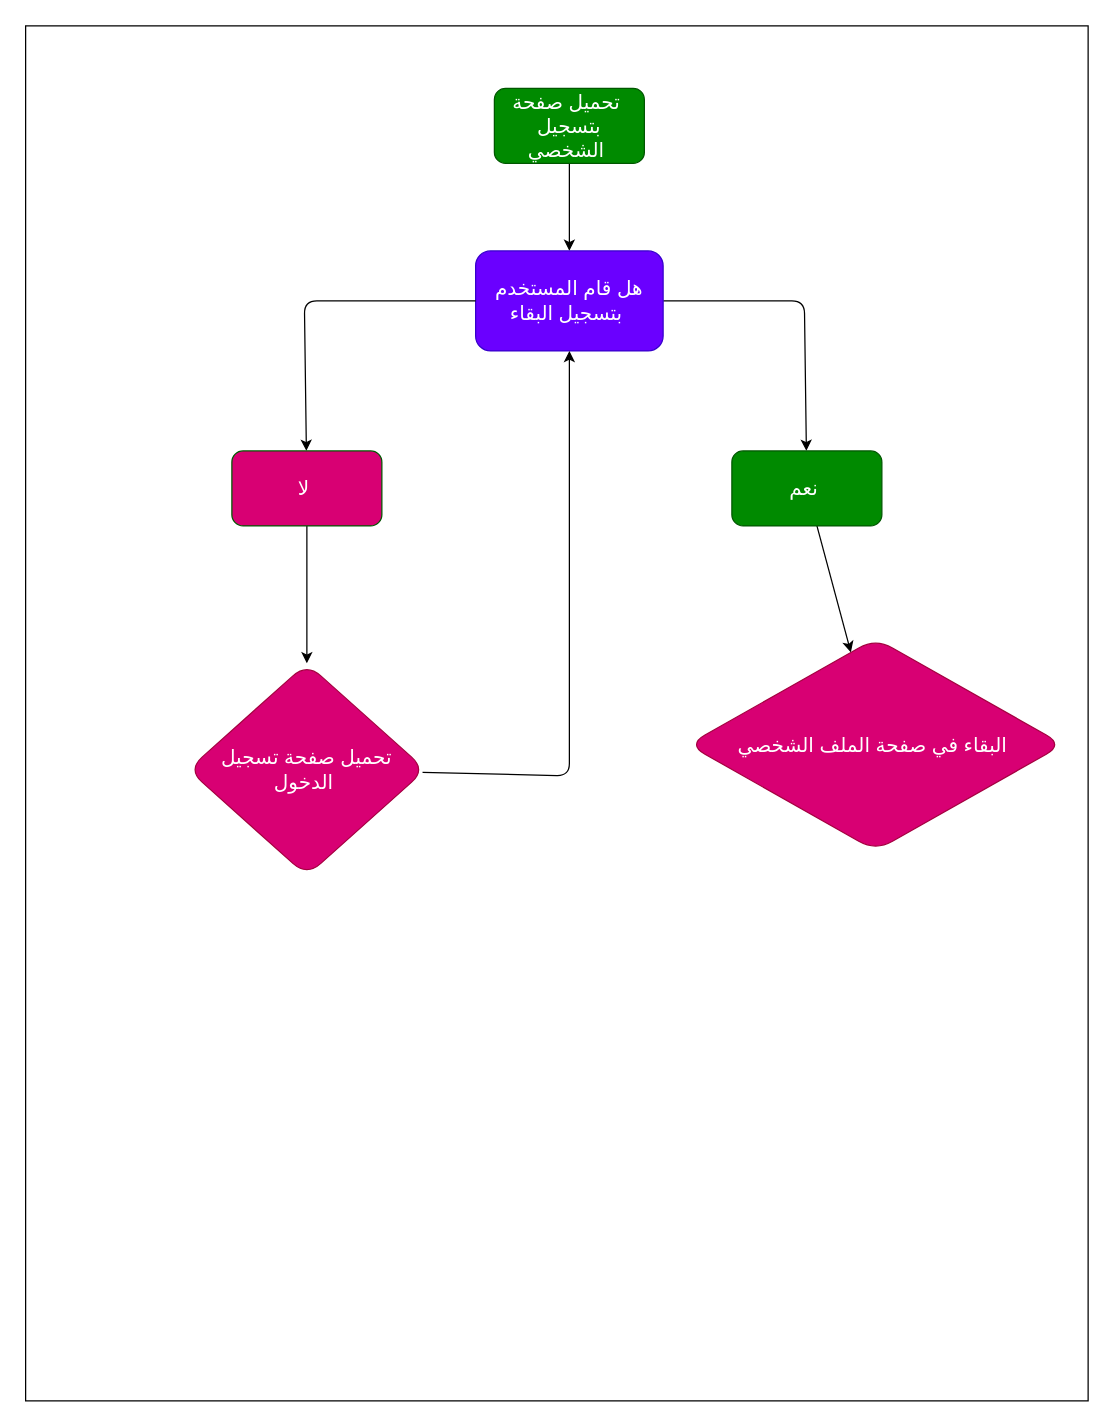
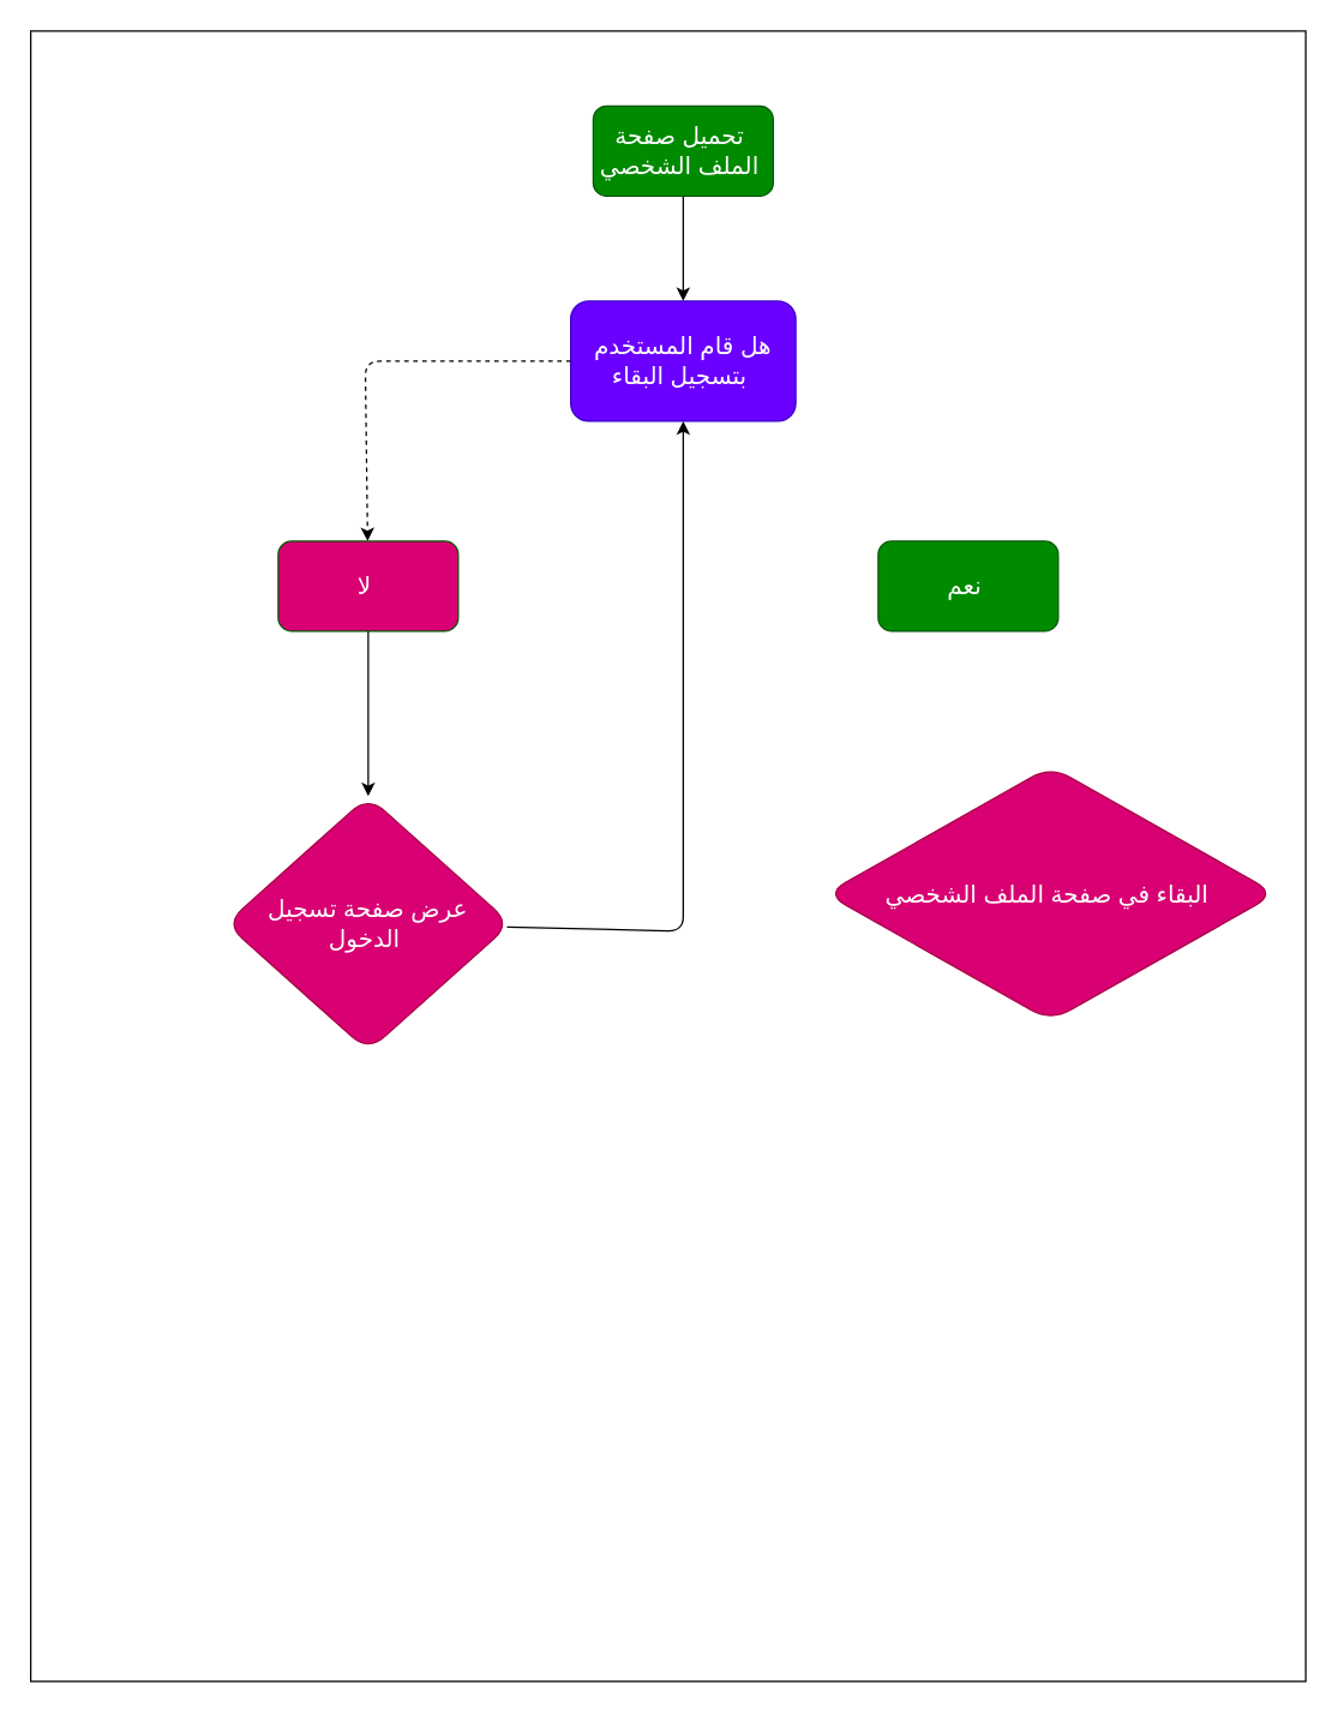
- <mxCell id="4" value="تحميل صفحة&amp;nbsp;&lt;br style=&quot;font-size: 16px;&quot;&gt;بتسجيل الشخصي&amp;nbsp;" style="rounded=1;whiteSpace=wrap;html=1;fillColor=#008a00;fontColor=#ffffff;strokeColor=#005700;fontSize=16;" parent="1" vertex="1"><mxGeometry x="395" y="70" width="120" height="60" as="geometry" /></mxCell>
+ <mxCell id="4" value="تحميل صفحة&amp;nbsp;&lt;br style=&quot;font-size: 16px;&quot;&gt;الملف الشخصي&amp;nbsp;" style="rounded=1;whiteSpace=wrap;html=1;fillColor=#008a00;fontColor=#ffffff;strokeColor=#005700;fontSize=16;" parent="1" vertex="1"><mxGeometry x="395" y="70" width="120" height="60" as="geometry" /></mxCell>
- <mxCell id="9" value="" style="edgeStyle=none;html=1;exitX=0;exitY=0.5;exitDx=0;exitDy=0;fontSize=16;" parent="1" source="6" target="11" edge="1"><mxGeometry relative="1" as="geometry"><mxPoint x="323" y="230" as="sourcePoint" /><Array as="points"><mxPoint x="243" y="240" /></Array></mxGeometry></mxCell>
+ <mxCell id="9" value="" style="edgeStyle=none;html=1;exitX=0;exitY=0.5;exitDx=0;exitDy=0;fontSize=16;dashed=1;" parent="1" source="6" target="11" edge="1"><mxGeometry relative="1" as="geometry"><mxPoint x="323" y="230" as="sourcePoint" /><Array as="points"><mxPoint x="243" y="240" /></Array></mxGeometry></mxCell>
- <mxCell id="5" value="" style="edgeStyle=none;html=1;fontSize=16;" parent="1" source="6" target="8" edge="1"><mxGeometry relative="1" as="geometry"><Array as="points"><mxPoint x="643" y="240" /></Array></mxGeometry></mxCell>
- <mxCell id="7" value="" style="edgeStyle=none;html=1;fontSize=16;" parent="1" source="8" target="12" edge="1"><mxGeometry relative="1" as="geometry" /></mxCell>
- <mxCell id="14" value="تحميل صفحة تسجيل الدخول&amp;nbsp;" style="rhombus;whiteSpace=wrap;html=1;fillColor=#d80073;strokeColor=#A50040;fontColor=#ffffff;rounded=1;arcSize=30;fontSize=16;" parent="1" vertex="1"><mxGeometry x="150" y="530" width="190" height="170" as="geometry" /></mxCell>
+ <mxCell id="14" value="عرض صفحة تسجيل الدخول&amp;nbsp;" style="rhombus;whiteSpace=wrap;html=1;fillColor=#d80073;strokeColor=#A50040;fontColor=#ffffff;rounded=1;arcSize=30;fontSize=16;" parent="1" vertex="1"><mxGeometry x="150" y="530" width="190" height="170" as="geometry" /></mxCell>
